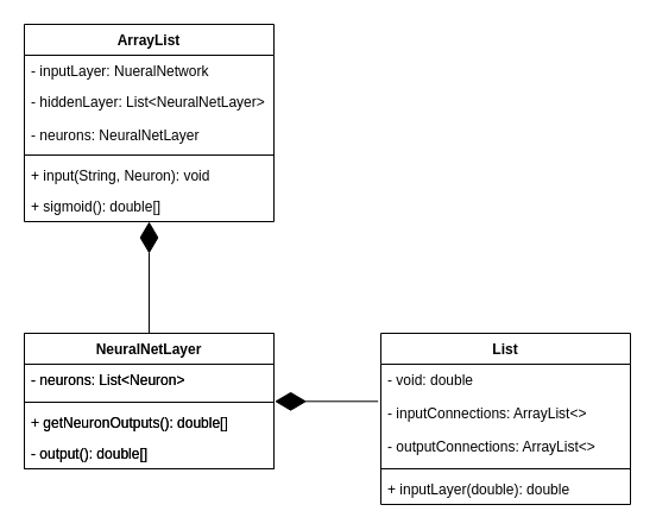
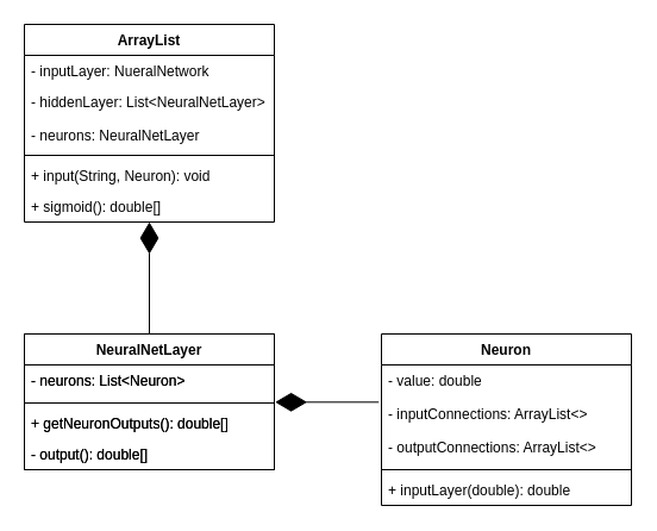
- <mxCell id="20" value="List" style="swimlane;fontStyle=1;align=center;verticalAlign=top;childLayout=stackLayout;horizontal=1;startSize=26;horizontalStack=0;resizeParent=1;resizeParentMax=0;resizeLast=0;collapsible=1;marginBottom=0;" vertex="1" parent="1"><mxGeometry x="320" y="280" width="210" height="144" as="geometry" /></mxCell>
+ <mxCell id="20" value="Neuron" style="swimlane;fontStyle=1;align=center;verticalAlign=top;childLayout=stackLayout;horizontal=1;startSize=26;horizontalStack=0;resizeParent=1;resizeParentMax=0;resizeLast=0;collapsible=1;marginBottom=0;" vertex="1" parent="1"><mxGeometry x="320" y="280" width="210" height="144" as="geometry" /></mxCell>
- <mxCell id="21" value="- void: double" style="text;strokeColor=none;fillColor=none;align=left;verticalAlign=top;spacingLeft=4;spacingRight=4;overflow=hidden;rotatable=0;points=[[0,0.5],[1,0.5]];portConstraint=eastwest;" vertex="1" parent="20"><mxGeometry y="26" width="210" height="28" as="geometry" /></mxCell>
+ <mxCell id="21" value="- value: double" style="text;strokeColor=none;fillColor=none;align=left;verticalAlign=top;spacingLeft=4;spacingRight=4;overflow=hidden;rotatable=0;points=[[0,0.5],[1,0.5]];portConstraint=eastwest;" vertex="1" parent="20"><mxGeometry y="26" width="210" height="28" as="geometry" /></mxCell>
